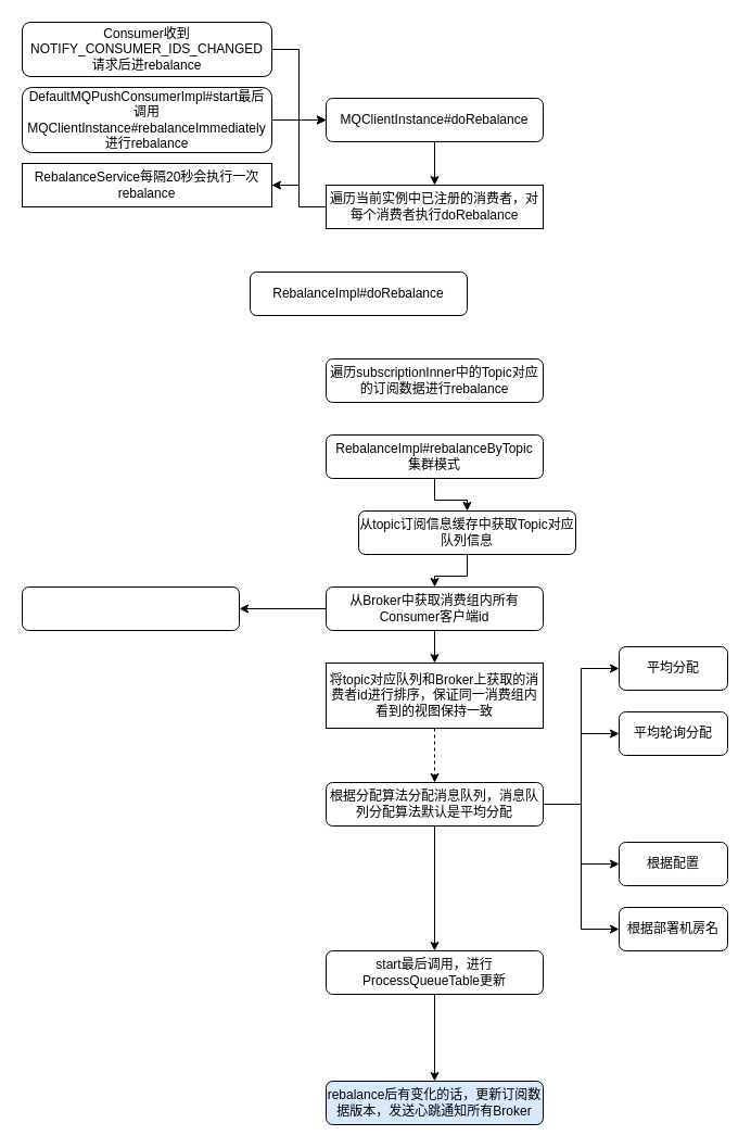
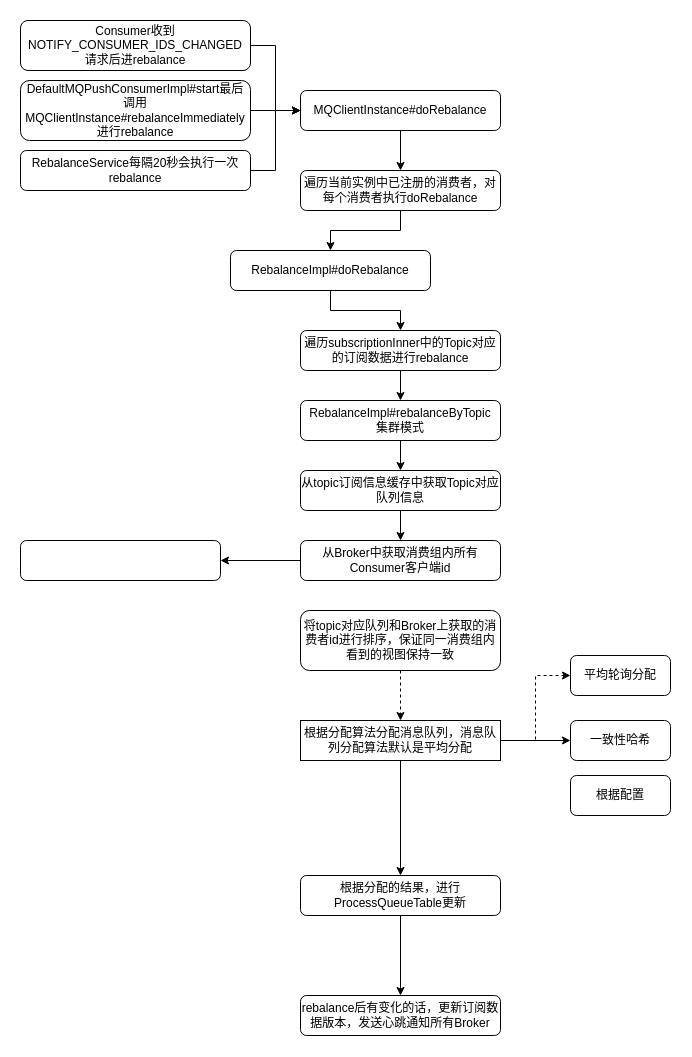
- <mxCell id="34" value="RebalanceService每隔20秒会执行一次rebalance" style="whiteSpace=wrap;html=1;fontSize=12;glass=0;strokeWidth=1;shadow=0;rounded=0;" vertex="1" parent="1"><mxGeometry x="20" y="150" width="230" height="40" as="geometry" /></mxCell>
+ <mxCell id="34" value="RebalanceService每隔20秒会执行一次rebalance" style="rounded=1;whiteSpace=wrap;html=1;fontSize=12;glass=0;strokeWidth=1;shadow=0;" vertex="1" parent="1"><mxGeometry x="20" y="150" width="230" height="40" as="geometry" /></mxCell>
- <mxCell id="4" value="" style="edgeStyle=orthogonalEdgeStyle;rounded=0;orthogonalLoop=1;jettySize=auto;html=1;" edge="1" parent="1" source="5" target="34"><mxGeometry relative="1" as="geometry" /></mxCell>
+ <mxCell id="4" value="" style="edgeStyle=orthogonalEdgeStyle;rounded=0;orthogonalLoop=1;jettySize=auto;html=1;" edge="1" parent="1" source="5" target="7"><mxGeometry relative="1" as="geometry" /></mxCell>
- <mxCell id="5" value="遍历当前实例中已注册的消费者，对每个消费者执行doRebalance" style="whiteSpace=wrap;html=1;fontSize=12;glass=0;strokeWidth=1;shadow=0;rounded=0;" vertex="1" parent="1"><mxGeometry x="300" y="170" width="200" height="40" as="geometry" /></mxCell>
+ <mxCell id="5" value="遍历当前实例中已注册的消费者，对每个消费者执行doRebalance" style="rounded=1;whiteSpace=wrap;html=1;fontSize=12;glass=0;strokeWidth=1;shadow=0;" vertex="1" parent="1"><mxGeometry x="300" y="170" width="200" height="40" as="geometry" /></mxCell>
+ <mxCell id="6" value="" style="edgeStyle=orthogonalEdgeStyle;rounded=0;orthogonalLoop=1;jettySize=auto;html=1;" edge="1" parent="1" source="7" target="9"><mxGeometry relative="1" as="geometry" /></mxCell>
+ <mxCell id="8" value="" style="edgeStyle=orthogonalEdgeStyle;rounded=0;orthogonalLoop=1;jettySize=auto;html=1;" edge="1" parent="1" source="9" target="11"><mxGeometry relative="1" as="geometry" /></mxCell>
- <mxCell id="13" value="从topic订阅信息缓存中获取Topic对应队列信息" style="rounded=1;whiteSpace=wrap;html=1;fontSize=12;glass=0;strokeWidth=1;shadow=0;" vertex="1" parent="1"><mxGeometry x="330" y="470" width="200" height="40" as="geometry" /></mxCell>
+ <mxCell id="13" value="从topic订阅信息缓存中获取Topic对应队列信息" style="rounded=1;whiteSpace=wrap;html=1;fontSize=12;glass=0;strokeWidth=1;shadow=0;" vertex="1" parent="1"><mxGeometry x="300" y="470" width="200" height="40" as="geometry" /></mxCell>
- <mxCell id="15" value="" style="edgeStyle=orthogonalEdgeStyle;rounded=0;orthogonalLoop=1;jettySize=auto;html=1;" edge="1" parent="1" source="16" target="18"><mxGeometry relative="1" as="geometry" /></mxCell>
- <mxCell id="29" value="平均分配" style="rounded=1;whiteSpace=wrap;html=1;fontSize=12;glass=0;strokeWidth=1;shadow=0;" vertex="1" parent="1"><mxGeometry x="570" y="595" width="100" height="40" as="geometry" /></mxCell>
- <mxCell id="19" style="edgeStyle=orthogonalEdgeStyle;rounded=0;orthogonalLoop=1;jettySize=auto;html=1;entryX=0;entryY=0.5;entryDx=0;entryDy=0;" edge="1" parent="1" source="25" target="29"><mxGeometry relative="1" as="geometry" /></mxCell>
- <mxCell id="18" value="将topic对应队列和Broker上获取的消费者id进行排序，保证同一消费组内看到的视图保持一致" style="whiteSpace=wrap;html=1;fontSize=12;glass=0;strokeWidth=1;shadow=0;rounded=0;" vertex="1" parent="1"><mxGeometry x="300" y="610" width="200" height="60" as="geometry" /></mxCell>
+ <mxCell id="18" value="将topic对应队列和Broker上获取的消费者id进行排序，保证同一消费组内看到的视图保持一致" style="rounded=1;whiteSpace=wrap;html=1;fontSize=12;glass=0;strokeWidth=1;shadow=0;" vertex="1" parent="1"><mxGeometry x="300" y="610" width="200" height="60" as="geometry" /></mxCell>
- <mxCell id="20" style="edgeStyle=orthogonalEdgeStyle;rounded=0;orthogonalLoop=1;jettySize=auto;html=1;entryX=0;entryY=0.5;entryDx=0;entryDy=0;" edge="1" parent="1" source="25" target="37"><mxGeometry relative="1" as="geometry" /></mxCell>
+ <mxCell id="20" style="edgeStyle=orthogonalEdgeStyle;rounded=0;orthogonalLoop=1;jettySize=auto;html=1;entryX=0;entryY=0.5;entryDx=0;entryDy=0;dashed=1;" edge="1" parent="1" source="25" target="37"><mxGeometry relative="1" as="geometry" /></mxCell>
- <mxCell id="25" value="根据分配算法分配消息队列，消息队列分配算法默认是平均分配" style="rounded=1;whiteSpace=wrap;html=1;fontSize=12;glass=0;strokeWidth=1;shadow=0;" vertex="1" parent="1"><mxGeometry x="300" y="720" width="200" height="40" as="geometry" /></mxCell>
+ <mxCell id="25" value="根据分配算法分配消息队列，消息队列分配算法默认是平均分配" style="whiteSpace=wrap;html=1;fontSize=12;glass=0;strokeWidth=1;shadow=0;rounded=0;" vertex="1" parent="1"><mxGeometry x="300" y="720" width="200" height="40" as="geometry" /></mxCell>
+ <mxCell id="21" style="edgeStyle=orthogonalEdgeStyle;rounded=0;orthogonalLoop=1;jettySize=auto;html=1;entryX=0;entryY=0.5;entryDx=0;entryDy=0;" edge="1" parent="1" source="25" target="38"><mxGeometry relative="1" as="geometry" /></mxCell>
+ <mxCell id="38" value="一致性哈希" style="rounded=1;whiteSpace=wrap;html=1;fontSize=12;glass=0;strokeWidth=1;shadow=0;" vertex="1" parent="1"><mxGeometry x="570" y="720" width="100" height="40" as="geometry" /></mxCell>
- <mxCell id="22" style="edgeStyle=orthogonalEdgeStyle;rounded=0;orthogonalLoop=1;jettySize=auto;html=1;entryX=0;entryY=0.5;entryDx=0;entryDy=0;" edge="1" parent="1" source="25" target="39"><mxGeometry relative="1" as="geometry" /></mxCell>
- <mxCell id="23" style="edgeStyle=orthogonalEdgeStyle;rounded=0;orthogonalLoop=1;jettySize=auto;html=1;entryX=0;entryY=0.5;entryDx=0;entryDy=0;" edge="1" parent="1" source="25" target="40"><mxGeometry relative="1" as="geometry" /></mxCell>
- <mxCell id="40" value="根据部署机房名" style="rounded=1;whiteSpace=wrap;html=1;fontSize=12;glass=0;strokeWidth=1;shadow=0;" vertex="1" parent="1"><mxGeometry x="570" y="835" width="100" height="40" as="geometry" /></mxCell>
- <mxCell id="27" value="start最后调用，进行ProcessQueueTable更新" style="rounded=1;whiteSpace=wrap;html=1;fontSize=12;glass=0;strokeWidth=1;shadow=0;" vertex="1" parent="1"><mxGeometry x="300" y="875" width="200" height="40" as="geometry" /></mxCell>
+ <mxCell id="27" value="根据分配的结果，进行ProcessQueueTable更新" style="rounded=1;whiteSpace=wrap;html=1;fontSize=12;glass=0;strokeWidth=1;shadow=0;" vertex="1" parent="1"><mxGeometry x="300" y="875" width="200" height="40" as="geometry" /></mxCell>
- <mxCell id="28" value="rebalance后有变化的话，更新订阅数据版本，发送心跳通知所有Broker" style="rounded=1;whiteSpace=wrap;html=1;fontSize=12;glass=0;strokeWidth=1;shadow=0;fillColor=#dae8fc;" vertex="1" parent="1"><mxGeometry x="300" y="995" width="200" height="40" as="geometry" /></mxCell>
+ <mxCell id="28" value="rebalance后有变化的话，更新订阅数据版本，发送心跳通知所有Broker" style="rounded=1;whiteSpace=wrap;html=1;fontSize=12;glass=0;strokeWidth=1;shadow=0;" vertex="1" parent="1"><mxGeometry x="300" y="995" width="200" height="40" as="geometry" /></mxCell>
